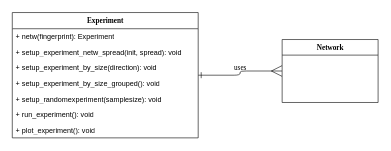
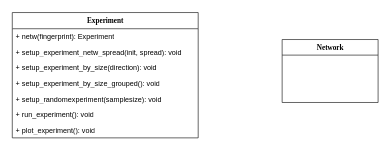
- <mxCell id="2" value="uses" style="edgeStyle=orthogonalEdgeStyle;html=1;labelBackgroundColor=none;startFill=0;startSize=8;endArrow=ERmany;endFill=0;endSize=16;fontFamily=Verdana;fontSize=12;labelPosition=center;verticalLabelPosition=top;align=center;verticalAlign=bottom;startArrow=ERone;" parent="1" source="3" target="11" edge="1"><mxGeometry relative="1" as="geometry"><Array as="points" /><mxPoint x="340" y="56" as="sourcePoint" /><mxPoint x="470" y="187" as="targetPoint" /></mxGeometry></mxCell>
